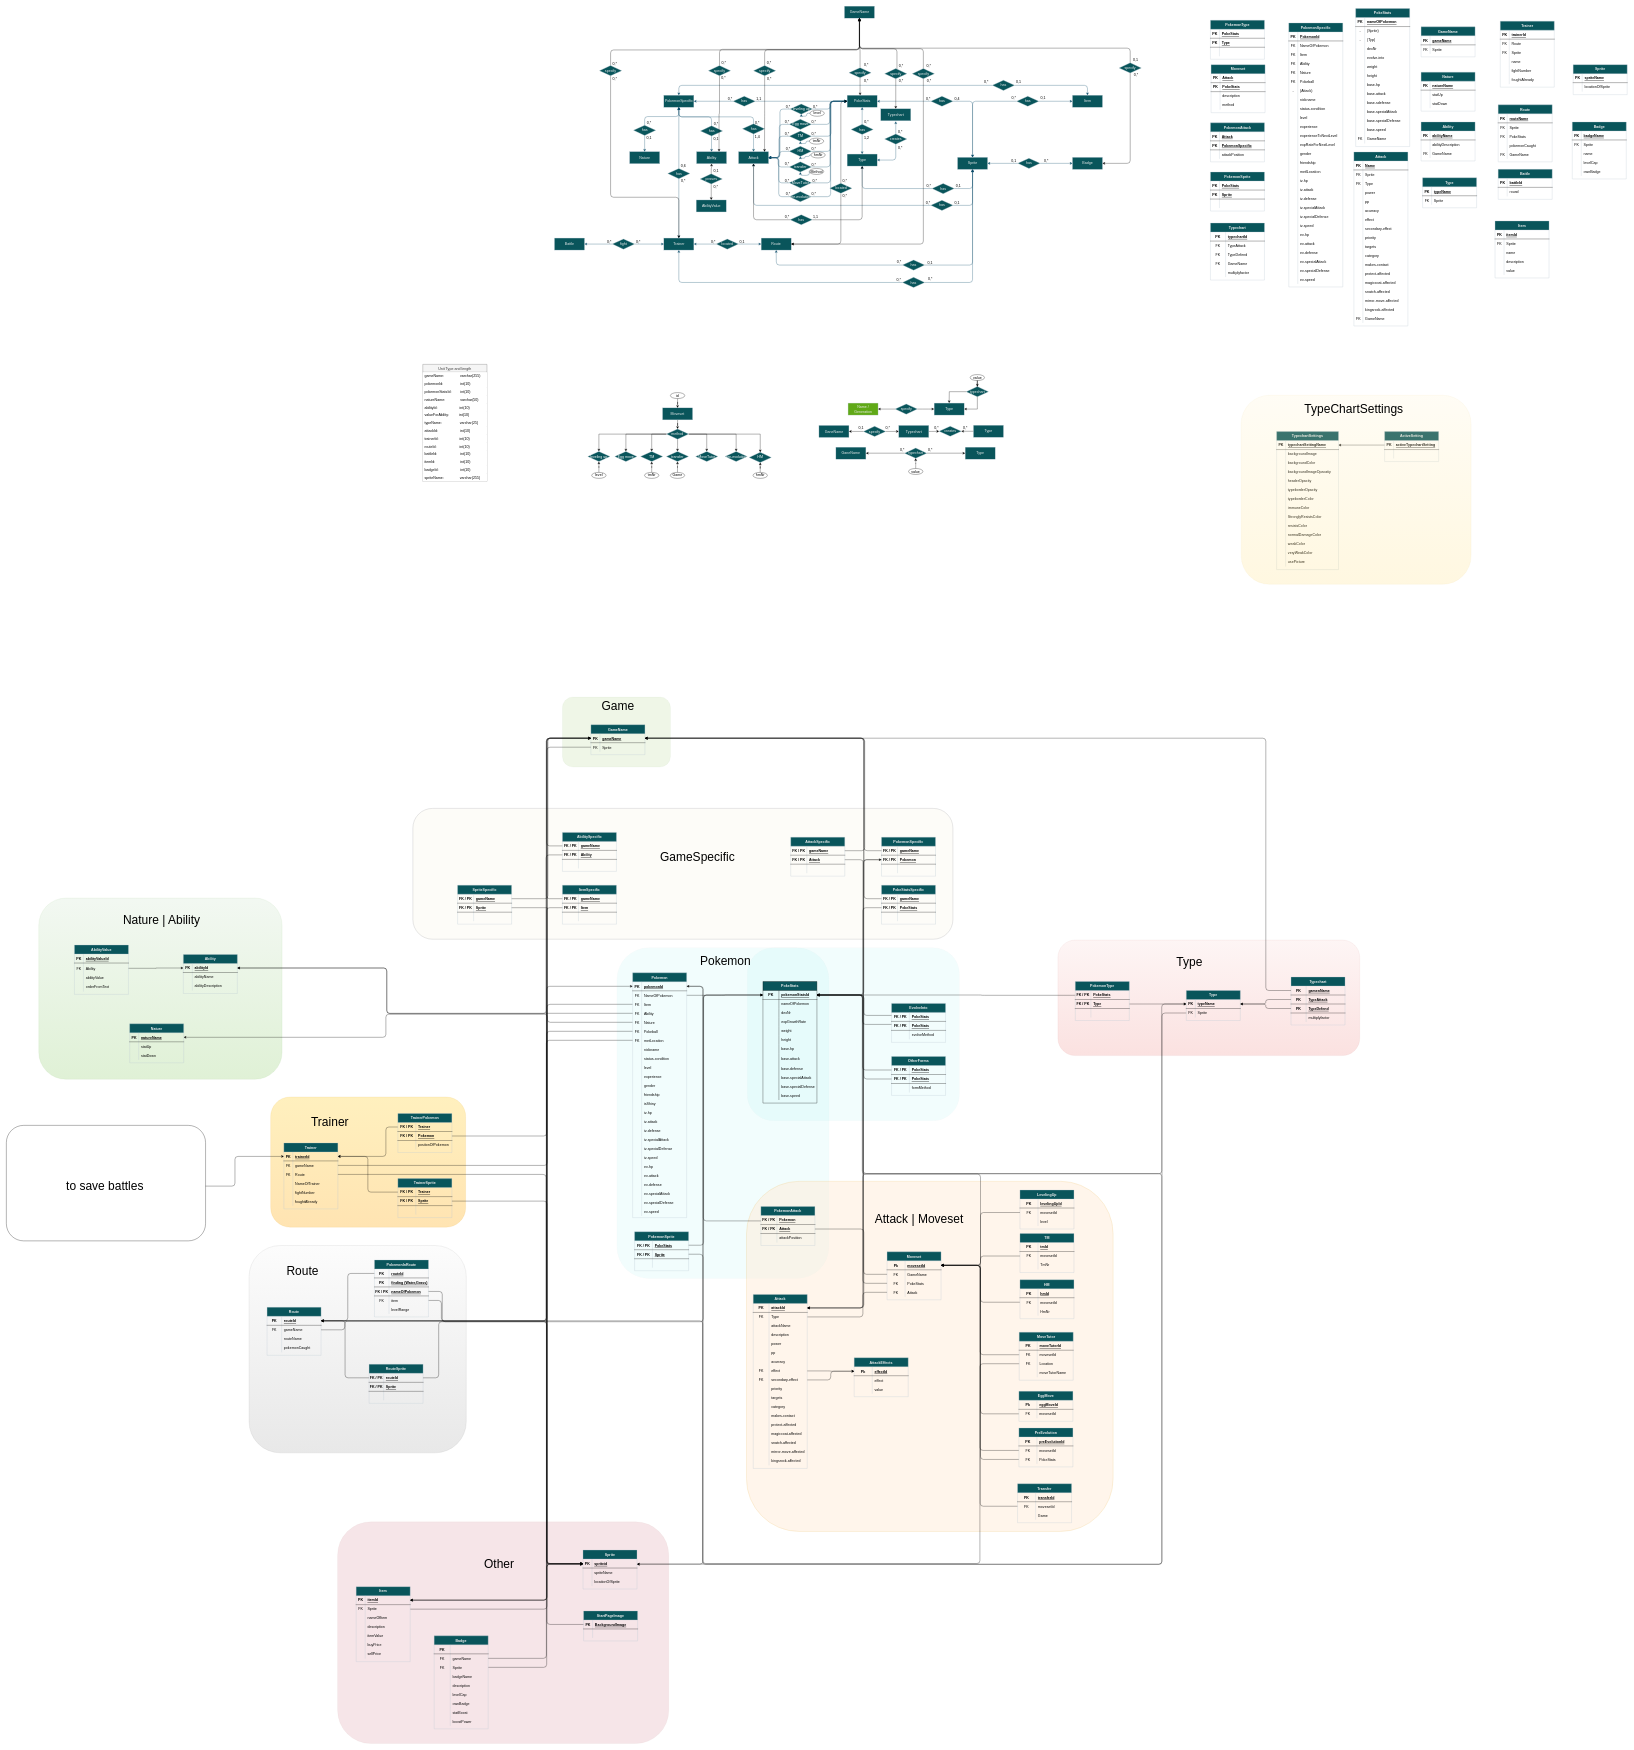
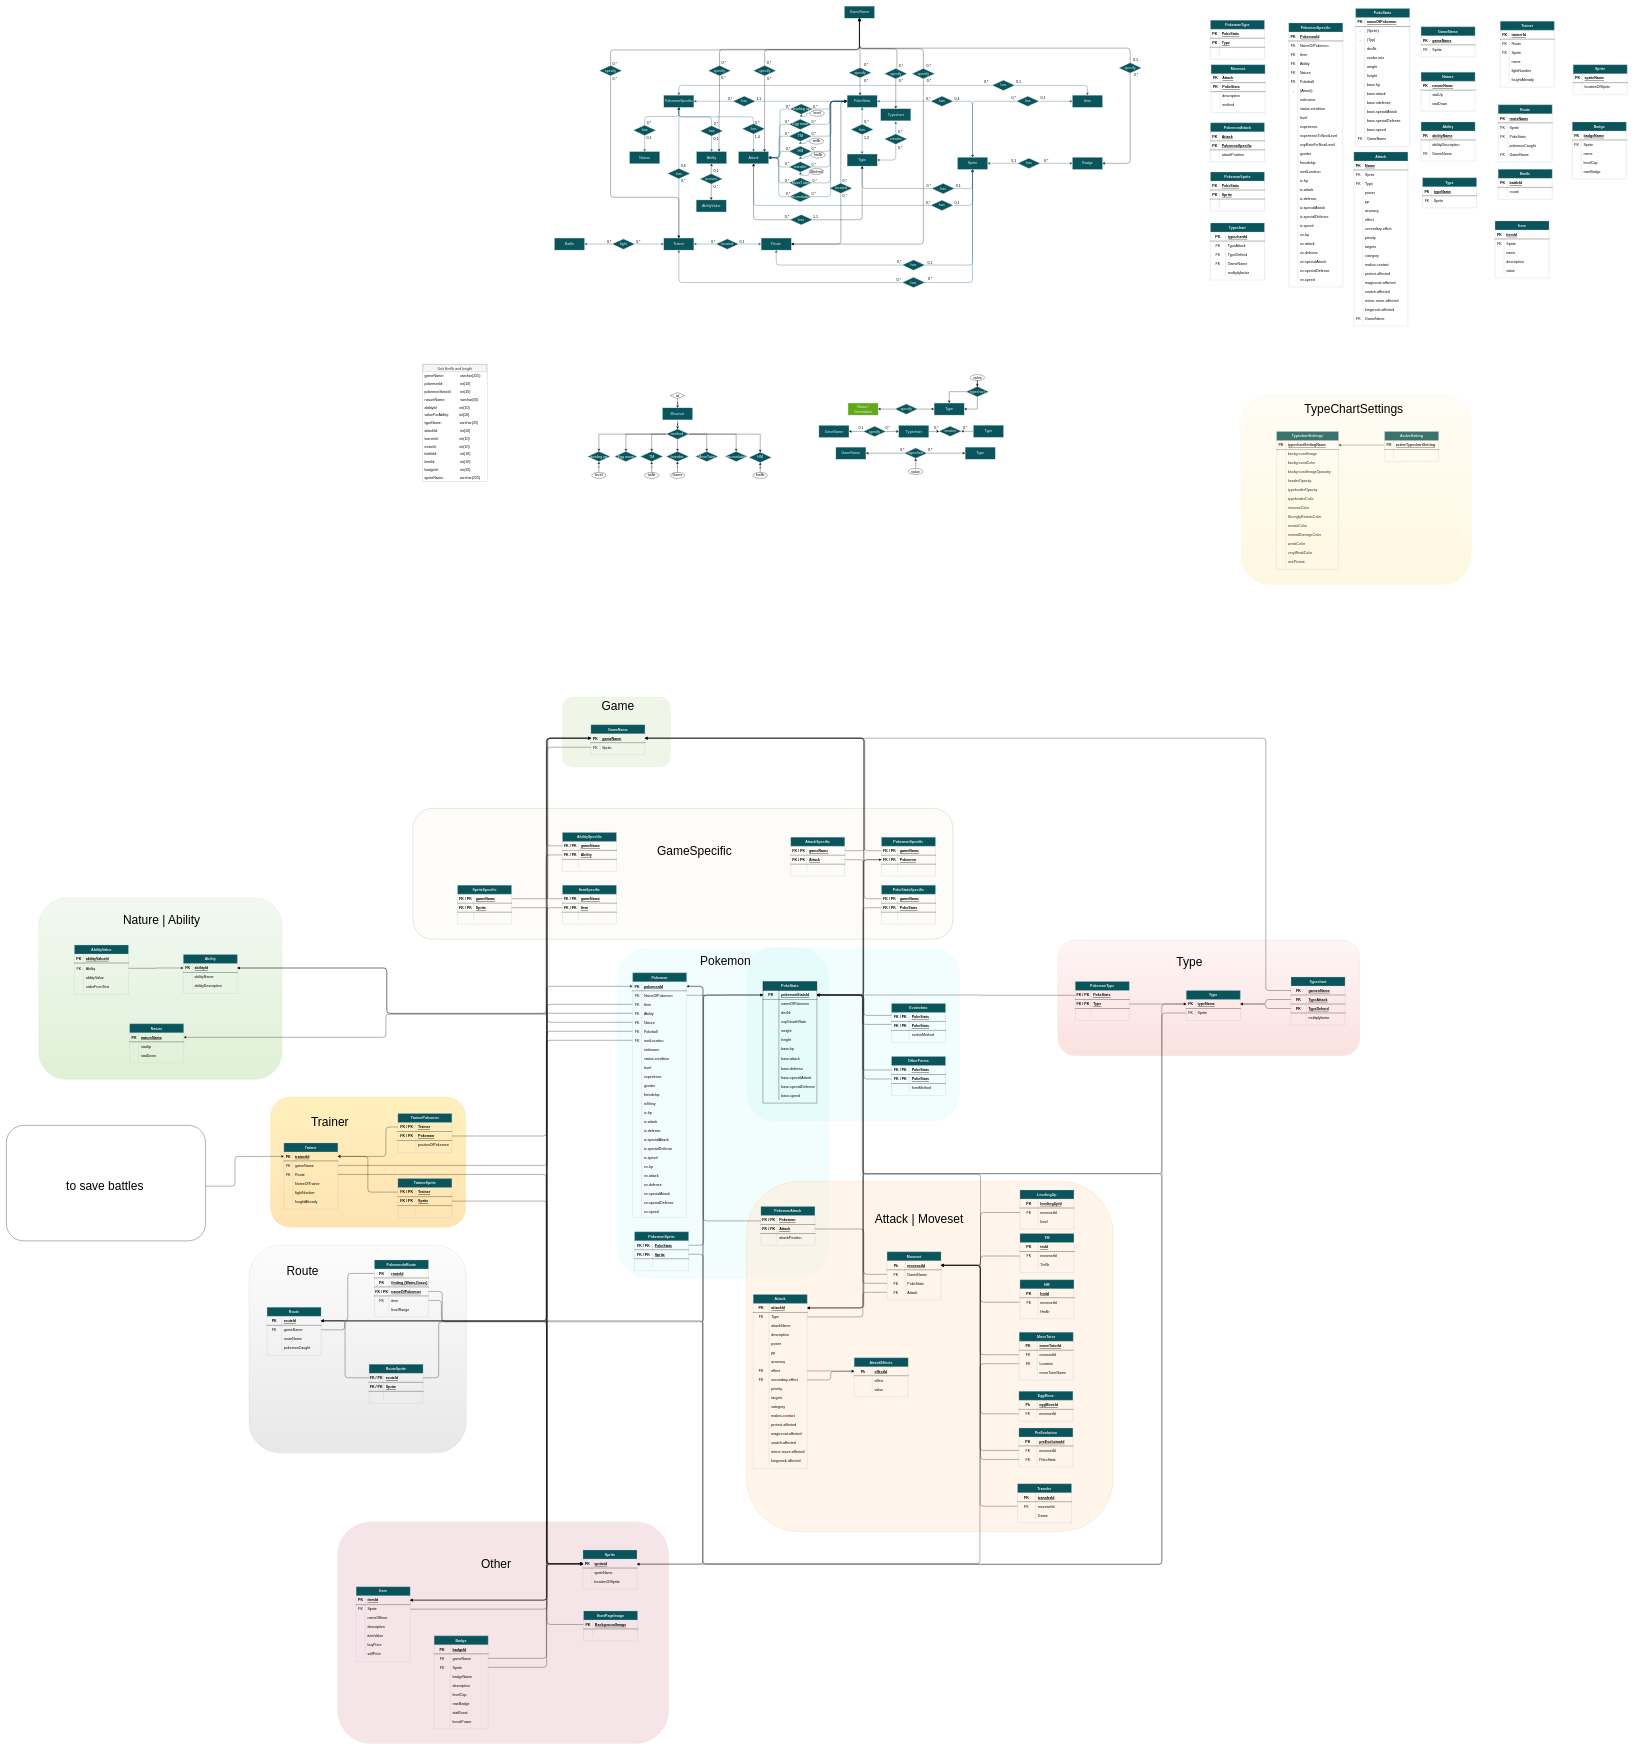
- <mxCell id="427" value="Unit Type and length" style="swimlane;fontStyle=0;childLayout=stackLayout;horizontal=1;startSize=26;horizontalStack=0;resizeParent=1;resizeParentMax=0;resizeLast=0;collapsible=1;marginBottom=0;rounded=0;shadow=0;sketch=0;glass=0;fillColor=#f5f5f5;strokeColor=#666666;swimlaneFillColor=none;labelBackgroundColor=none;fontColor=#333333;" parent="1" vertex="1"><mxGeometry x="1408" y="1214" width="214" height="390" as="geometry" /></mxCell>
+ <mxCell id="427" value="Unit HmNr and length" style="swimlane;fontStyle=0;childLayout=stackLayout;horizontal=1;startSize=26;horizontalStack=0;resizeParent=1;resizeParentMax=0;resizeLast=0;collapsible=1;marginBottom=0;rounded=0;shadow=0;sketch=0;glass=0;fillColor=#f5f5f5;strokeColor=#666666;swimlaneFillColor=none;labelBackgroundColor=none;fontColor=#333333;" parent="1" vertex="1"><mxGeometry x="1408" y="1214" width="214" height="390" as="geometry" /></mxCell>
- <mxCell id="478" value="id" style="ellipse;whiteSpace=wrap;html=1;align=center;rounded=0;sketch=0;fillColor=none;shadow=0;" parent="1" vertex="1"><mxGeometry x="2233.25" y="1308" width="48" height="20" as="geometry" /></mxCell>
+ <mxCell id="478" value="id" style="rhombus;whiteSpace=wrap;html=1;align=center;sketch=0;fillColor=none;shadow=0;" parent="1" vertex="1"><mxGeometry x="2233.25" y="1308" width="48" height="20" as="geometry" /></mxCell>
- <mxCell id="509" value="GameSpecific" style="text;html=1;strokeColor=none;fillColor=none;align=center;verticalAlign=middle;whiteSpace=wrap;rounded=0;shadow=0;glass=1;sketch=0;fontSize=40;" parent="1" vertex="1"><mxGeometry x="2160" y="2825" width="327" height="60" as="geometry" /></mxCell>
+ <mxCell id="509" value="GameSpecific" style="text;html=1;strokeColor=none;fillColor=none;align=center;verticalAlign=middle;whiteSpace=wrap;rounded=0;shadow=0;glass=1;sketch=0;fontSize=40;" parent="1" vertex="1"><mxGeometry x="2150" y="2805" width="327" height="60" as="geometry" /></mxCell>
- <mxCell id="813" value="Other" style="text;html=1;strokeColor=none;fillColor=none;align=center;verticalAlign=middle;whiteSpace=wrap;rounded=0;shadow=0;glass=1;sketch=0;fontSize=40;" parent="1" vertex="1"><mxGeometry x="1446" y="5188" width="433" height="44" as="geometry" /></mxCell>
+ <mxCell id="813" value="Other" style="text;html=1;strokeColor=none;fillColor=none;align=center;verticalAlign=middle;whiteSpace=wrap;rounded=0;shadow=0;glass=1;sketch=0;fontSize=40;" parent="1" vertex="1"><mxGeometry x="1436" y="5188" width="433" height="44" as="geometry" /></mxCell>
+ <mxCell id="784" value="badgeId" style="shape=partialRectangle;connectable=0;fillColor=none;top=0;left=0;bottom=0;right=0;align=left;spacingLeft=6;fontStyle=5;overflow=hidden;" parent="782" vertex="1"><mxGeometry x="53.69" width="126.31" height="30" as="geometry" /></mxCell>
